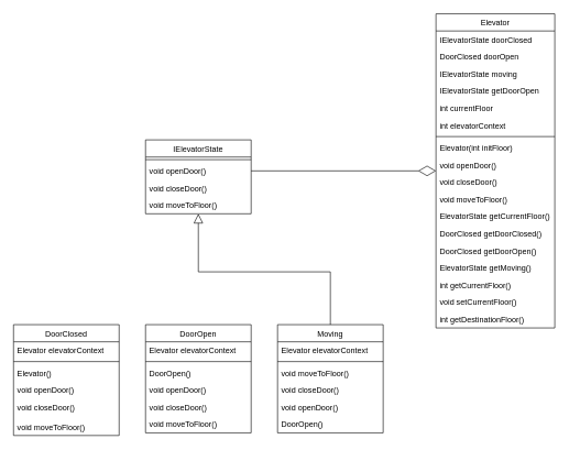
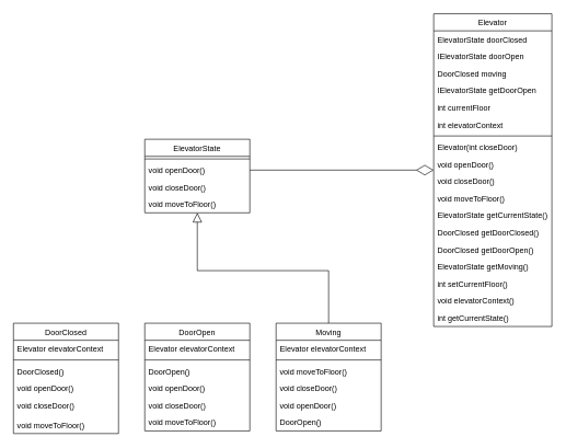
- <mxCell id="17" value="IElevatorState doorClosed" style="text;align=left;verticalAlign=top;spacingLeft=4;spacingRight=4;overflow=hidden;rotatable=0;points=[[0,0.5],[1,0.5]];portConstraint=eastwest;" vertex="1" parent="16"><mxGeometry y="26" width="180" height="26" as="geometry" /></mxCell>
+ <mxCell id="17" value="ElevatorState doorClosed" style="text;align=left;verticalAlign=top;spacingLeft=4;spacingRight=4;overflow=hidden;rotatable=0;points=[[0,0.5],[1,0.5]];portConstraint=eastwest;" vertex="1" parent="16"><mxGeometry y="26" width="180" height="26" as="geometry" /></mxCell>
- <mxCell id="18" value="DoorClosed doorOpen" style="text;align=left;verticalAlign=top;spacingLeft=4;spacingRight=4;overflow=hidden;rotatable=0;points=[[0,0.5],[1,0.5]];portConstraint=eastwest;" vertex="1" parent="16"><mxGeometry y="52" width="180" height="26" as="geometry" /></mxCell>
+ <mxCell id="18" value="IElevatorState doorOpen" style="text;align=left;verticalAlign=top;spacingLeft=4;spacingRight=4;overflow=hidden;rotatable=0;points=[[0,0.5],[1,0.5]];portConstraint=eastwest;" vertex="1" parent="16"><mxGeometry y="52" width="180" height="26" as="geometry" /></mxCell>
- <mxCell id="19" value="IElevatorState moving" style="text;align=left;verticalAlign=top;spacingLeft=4;spacingRight=4;overflow=hidden;rotatable=0;points=[[0,0.5],[1,0.5]];portConstraint=eastwest;" vertex="1" parent="16"><mxGeometry y="78" width="180" height="26" as="geometry" /></mxCell>
+ <mxCell id="19" value="DoorClosed moving" style="text;align=left;verticalAlign=top;spacingLeft=4;spacingRight=4;overflow=hidden;rotatable=0;points=[[0,0.5],[1,0.5]];portConstraint=eastwest;" vertex="1" parent="16"><mxGeometry y="78" width="180" height="26" as="geometry" /></mxCell>
- <mxCell id="24" value="Elevator(int initFloor)" style="text;align=left;verticalAlign=top;spacingLeft=4;spacingRight=4;overflow=hidden;rotatable=0;points=[[0,0.5],[1,0.5]];portConstraint=eastwest;" vertex="1" parent="16"><mxGeometry y="190" width="180" height="26" as="geometry" /></mxCell>
+ <mxCell id="24" value="Elevator(int closeDoor)" style="text;align=left;verticalAlign=top;spacingLeft=4;spacingRight=4;overflow=hidden;rotatable=0;points=[[0,0.5],[1,0.5]];portConstraint=eastwest;" vertex="1" parent="16"><mxGeometry y="190" width="180" height="26" as="geometry" /></mxCell>
- <mxCell id="44" value="IElevatorState" style="swimlane;fontStyle=0;align=center;verticalAlign=top;childLayout=stackLayout;horizontal=1;startSize=26;horizontalStack=0;resizeParent=1;resizeLast=0;collapsible=1;marginBottom=0;rounded=0;shadow=0;strokeWidth=1;" vertex="1" parent="1"><mxGeometry x="220" y="211" width="160" height="112" as="geometry"><mxRectangle x="130" y="380" width="160" height="26" as="alternateBounds" /></mxGeometry></mxCell>
+ <mxCell id="44" value="ElevatorState" style="swimlane;fontStyle=0;align=center;verticalAlign=top;childLayout=stackLayout;horizontal=1;startSize=26;horizontalStack=0;resizeParent=1;resizeLast=0;collapsible=1;marginBottom=0;rounded=0;shadow=0;strokeWidth=1;" vertex="1" parent="1"><mxGeometry x="220" y="211" width="160" height="112" as="geometry"><mxRectangle x="130" y="380" width="160" height="26" as="alternateBounds" /></mxGeometry></mxCell>
- <mxCell id="28" value="ElevatorState getCurrentFloor()" style="text;align=left;verticalAlign=top;spacingLeft=4;spacingRight=4;overflow=hidden;rotatable=0;points=[[0,0.5],[1,0.5]];portConstraint=eastwest;" vertex="1" parent="16"><mxGeometry y="294" width="180" height="26" as="geometry" /></mxCell>
+ <mxCell id="28" value="ElevatorState getCurrentState()" style="text;align=left;verticalAlign=top;spacingLeft=4;spacingRight=4;overflow=hidden;rotatable=0;points=[[0,0.5],[1,0.5]];portConstraint=eastwest;" vertex="1" parent="16"><mxGeometry y="294" width="180" height="26" as="geometry" /></mxCell>
- <mxCell id="32" value="int getCurrentFloor()" style="text;align=left;verticalAlign=top;spacingLeft=4;spacingRight=4;overflow=hidden;rotatable=0;points=[[0,0.5],[1,0.5]];portConstraint=eastwest;" vertex="1" parent="16"><mxGeometry y="398" width="180" height="26" as="geometry" /></mxCell>
+ <mxCell id="32" value="int setCurrentFloor()" style="text;align=left;verticalAlign=top;spacingLeft=4;spacingRight=4;overflow=hidden;rotatable=0;points=[[0,0.5],[1,0.5]];portConstraint=eastwest;" vertex="1" parent="16"><mxGeometry y="398" width="180" height="26" as="geometry" /></mxCell>
- <mxCell id="33" value="void setCurrentFloor()" style="text;align=left;verticalAlign=top;spacingLeft=4;spacingRight=4;overflow=hidden;rotatable=0;points=[[0,0.5],[1,0.5]];portConstraint=eastwest;" vertex="1" parent="16"><mxGeometry y="424" width="180" height="26" as="geometry" /></mxCell>
+ <mxCell id="33" value="void elevatorContext()" style="text;align=left;verticalAlign=top;spacingLeft=4;spacingRight=4;overflow=hidden;rotatable=0;points=[[0,0.5],[1,0.5]];portConstraint=eastwest;" vertex="1" parent="16"><mxGeometry y="424" width="180" height="26" as="geometry" /></mxCell>
- <mxCell id="34" value="int getDestinationFloor()" style="text;align=left;verticalAlign=top;spacingLeft=4;spacingRight=4;overflow=hidden;rotatable=0;points=[[0,0.5],[1,0.5]];portConstraint=eastwest;" vertex="1" parent="16"><mxGeometry y="450" width="180" height="26" as="geometry" /></mxCell>
+ <mxCell id="34" value="int getCurrentState()" style="text;align=left;verticalAlign=top;spacingLeft=4;spacingRight=4;overflow=hidden;rotatable=0;points=[[0,0.5],[1,0.5]];portConstraint=eastwest;" vertex="1" parent="16"><mxGeometry y="450" width="180" height="26" as="geometry" /></mxCell>
- <mxCell id="38" value="Elevator()" style="text;align=left;verticalAlign=top;spacingLeft=4;spacingRight=4;overflow=hidden;rotatable=0;points=[[0,0.5],[1,0.5]];portConstraint=eastwest;fontStyle=0" vertex="1" parent="35"><mxGeometry y="60" width="160" height="26" as="geometry" /></mxCell>
+ <mxCell id="38" value="DoorClosed()" style="text;align=left;verticalAlign=top;spacingLeft=4;spacingRight=4;overflow=hidden;rotatable=0;points=[[0,0.5],[1,0.5]];portConstraint=eastwest;fontStyle=0" vertex="1" parent="35"><mxGeometry y="60" width="160" height="26" as="geometry" /></mxCell>
